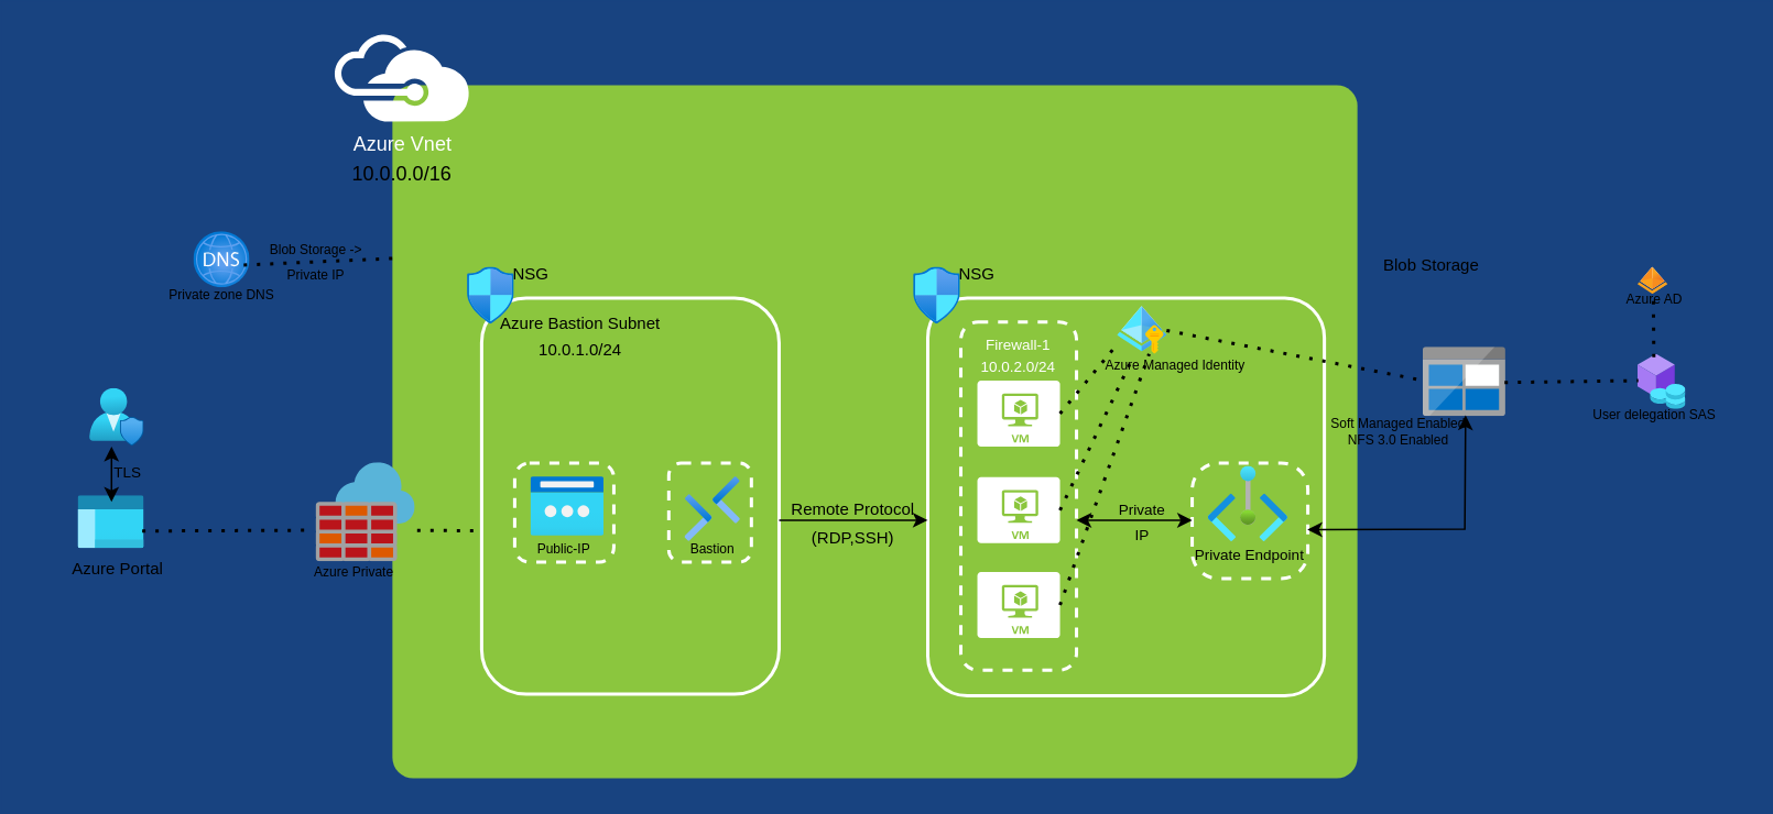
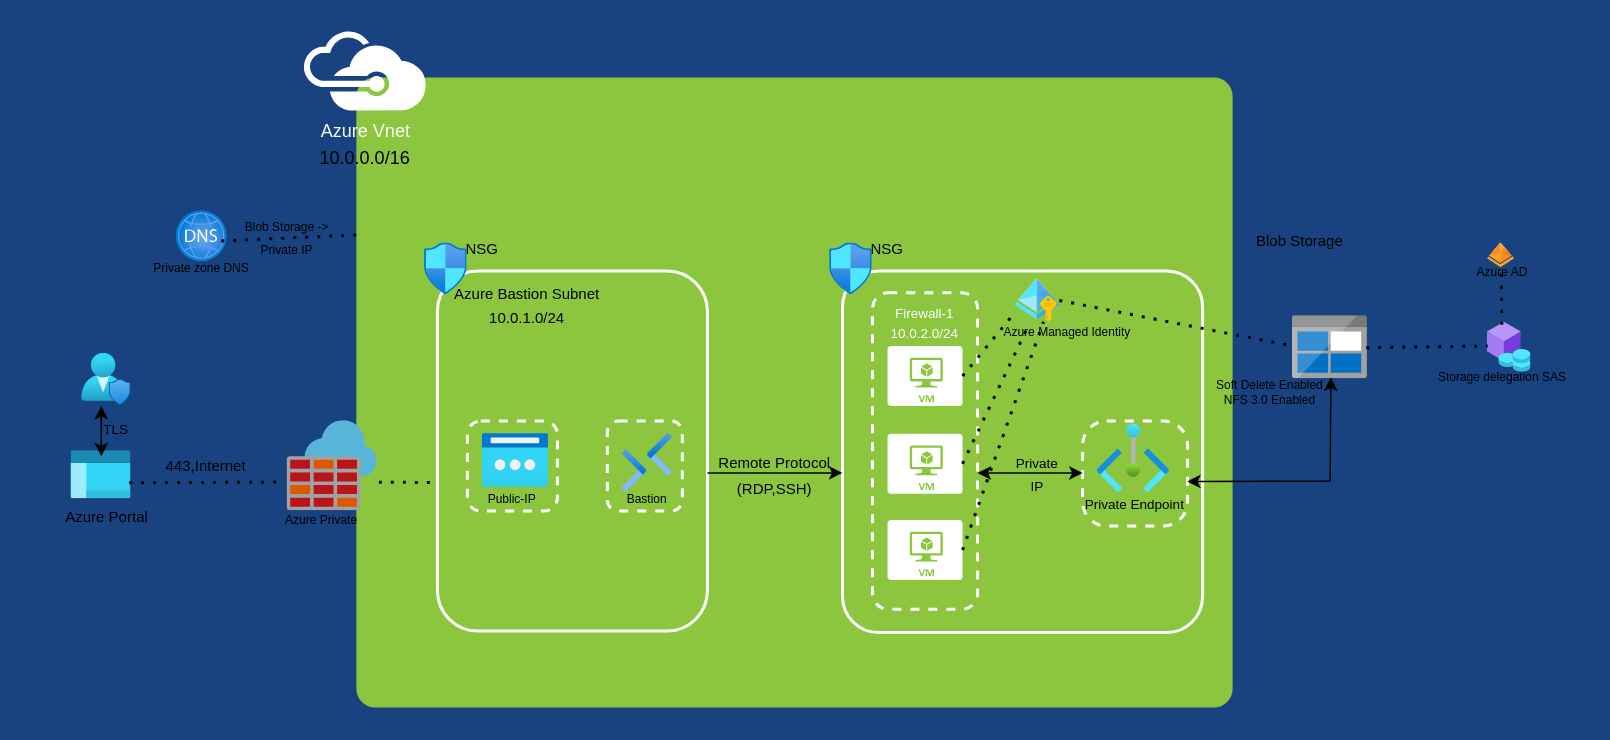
- <mxCell id="46" value="&lt;font style=&quot;font-size: 8px;&quot;&gt;User delegation SAS&lt;/font&gt;" style="text;strokeColor=none;align=center;fillColor=none;html=1;verticalAlign=middle;whiteSpace=wrap;rounded=0;" vertex="1" parent="1"><mxGeometry x="951" y="235" width="100" height="30" as="geometry" /></mxCell>
+ <mxCell id="46" value="&lt;font style=&quot;font-size: 8px;&quot;&gt;Storage delegation SAS&lt;/font&gt;" style="text;strokeColor=none;align=center;fillColor=none;html=1;verticalAlign=middle;whiteSpace=wrap;rounded=0;" vertex="1" parent="1"><mxGeometry x="951" y="235" width="100" height="30" as="geometry" /></mxCell>
- <mxCell id="60" value="&lt;font style=&quot;font-size: 8px;&quot;&gt;Soft Managed Enabled&lt;/font&gt;" style="text;strokeColor=none;align=center;fillColor=none;html=1;verticalAlign=middle;whiteSpace=wrap;rounded=0;" vertex="1" parent="1"><mxGeometry x="801" y="240" width="90" height="30" as="geometry" /></mxCell>
+ <mxCell id="60" value="&lt;font style=&quot;font-size: 8px;&quot;&gt;Soft Delete Enabled&lt;/font&gt;" style="text;strokeColor=none;align=center;fillColor=none;html=1;verticalAlign=middle;whiteSpace=wrap;rounded=0;" vertex="1" parent="1"><mxGeometry x="801" y="240" width="90" height="30" as="geometry" /></mxCell>
+ <mxCell id="35" value="&lt;font style=&quot;font-size: 10px;&quot;&gt;443,Internet&lt;/font&gt;" style="text;strokeColor=none;align=center;fillColor=none;html=1;verticalAlign=middle;whiteSpace=wrap;rounded=0;" vertex="1" parent="1"><mxGeometry x="107" y="295" width="60" height="30" as="geometry" /></mxCell>
